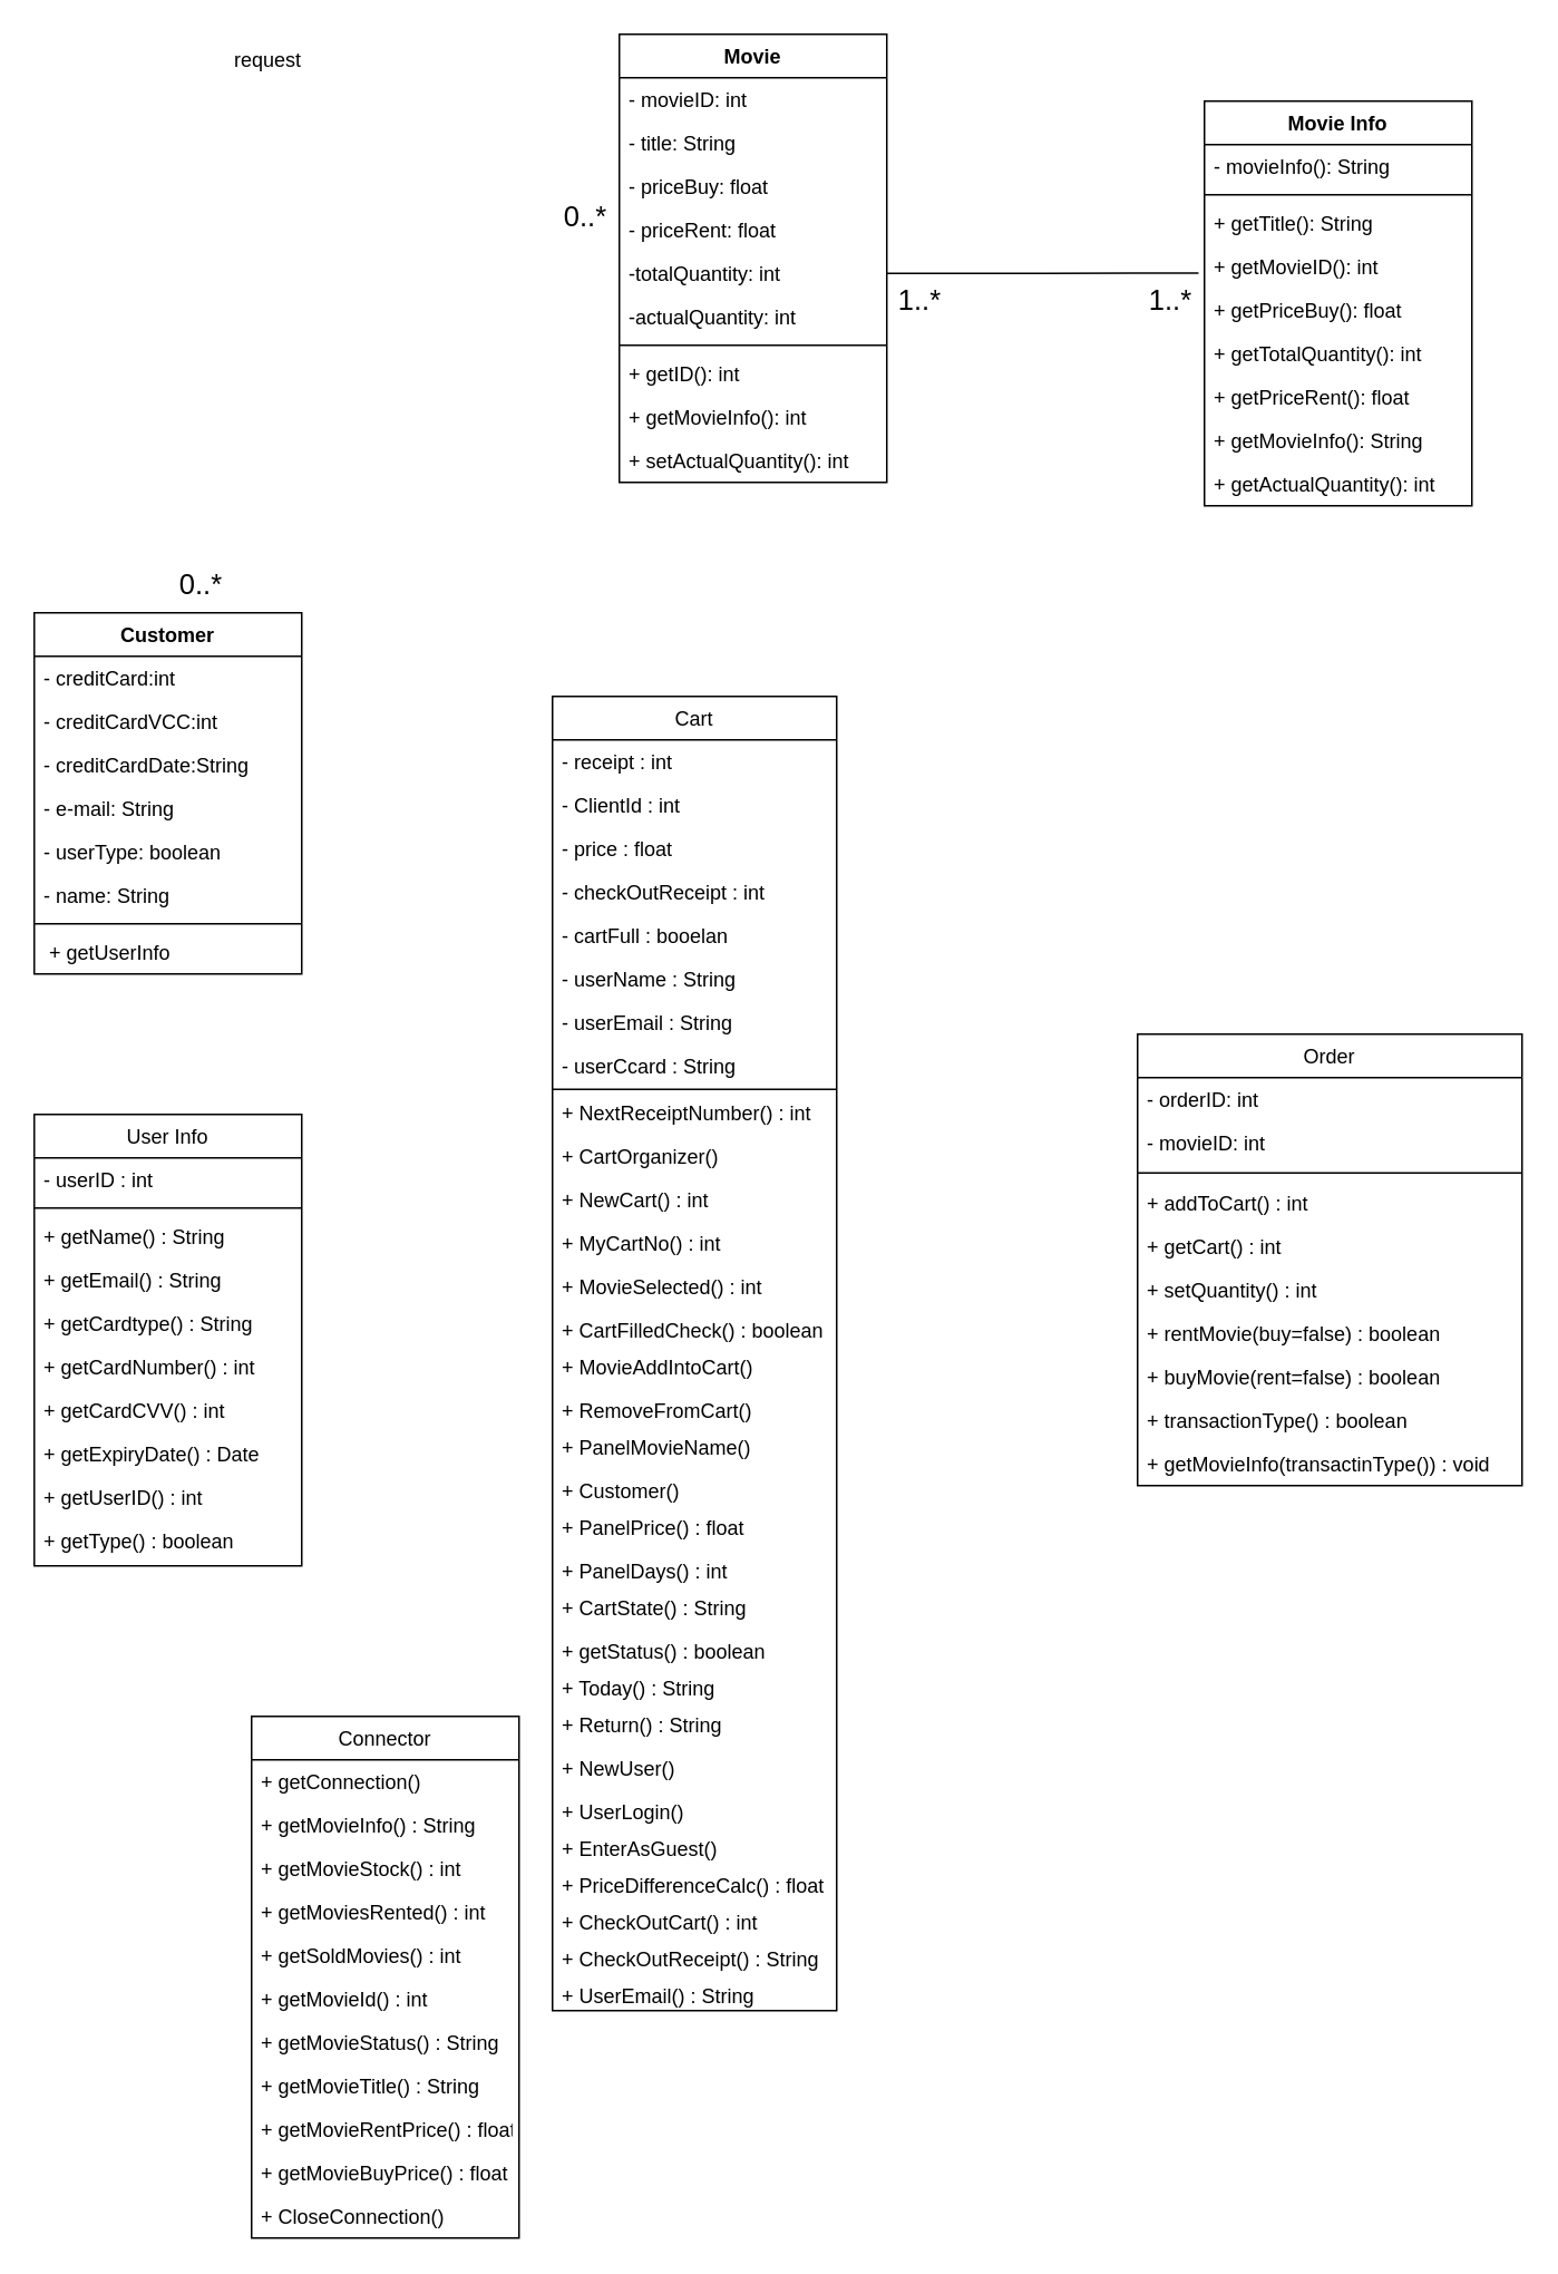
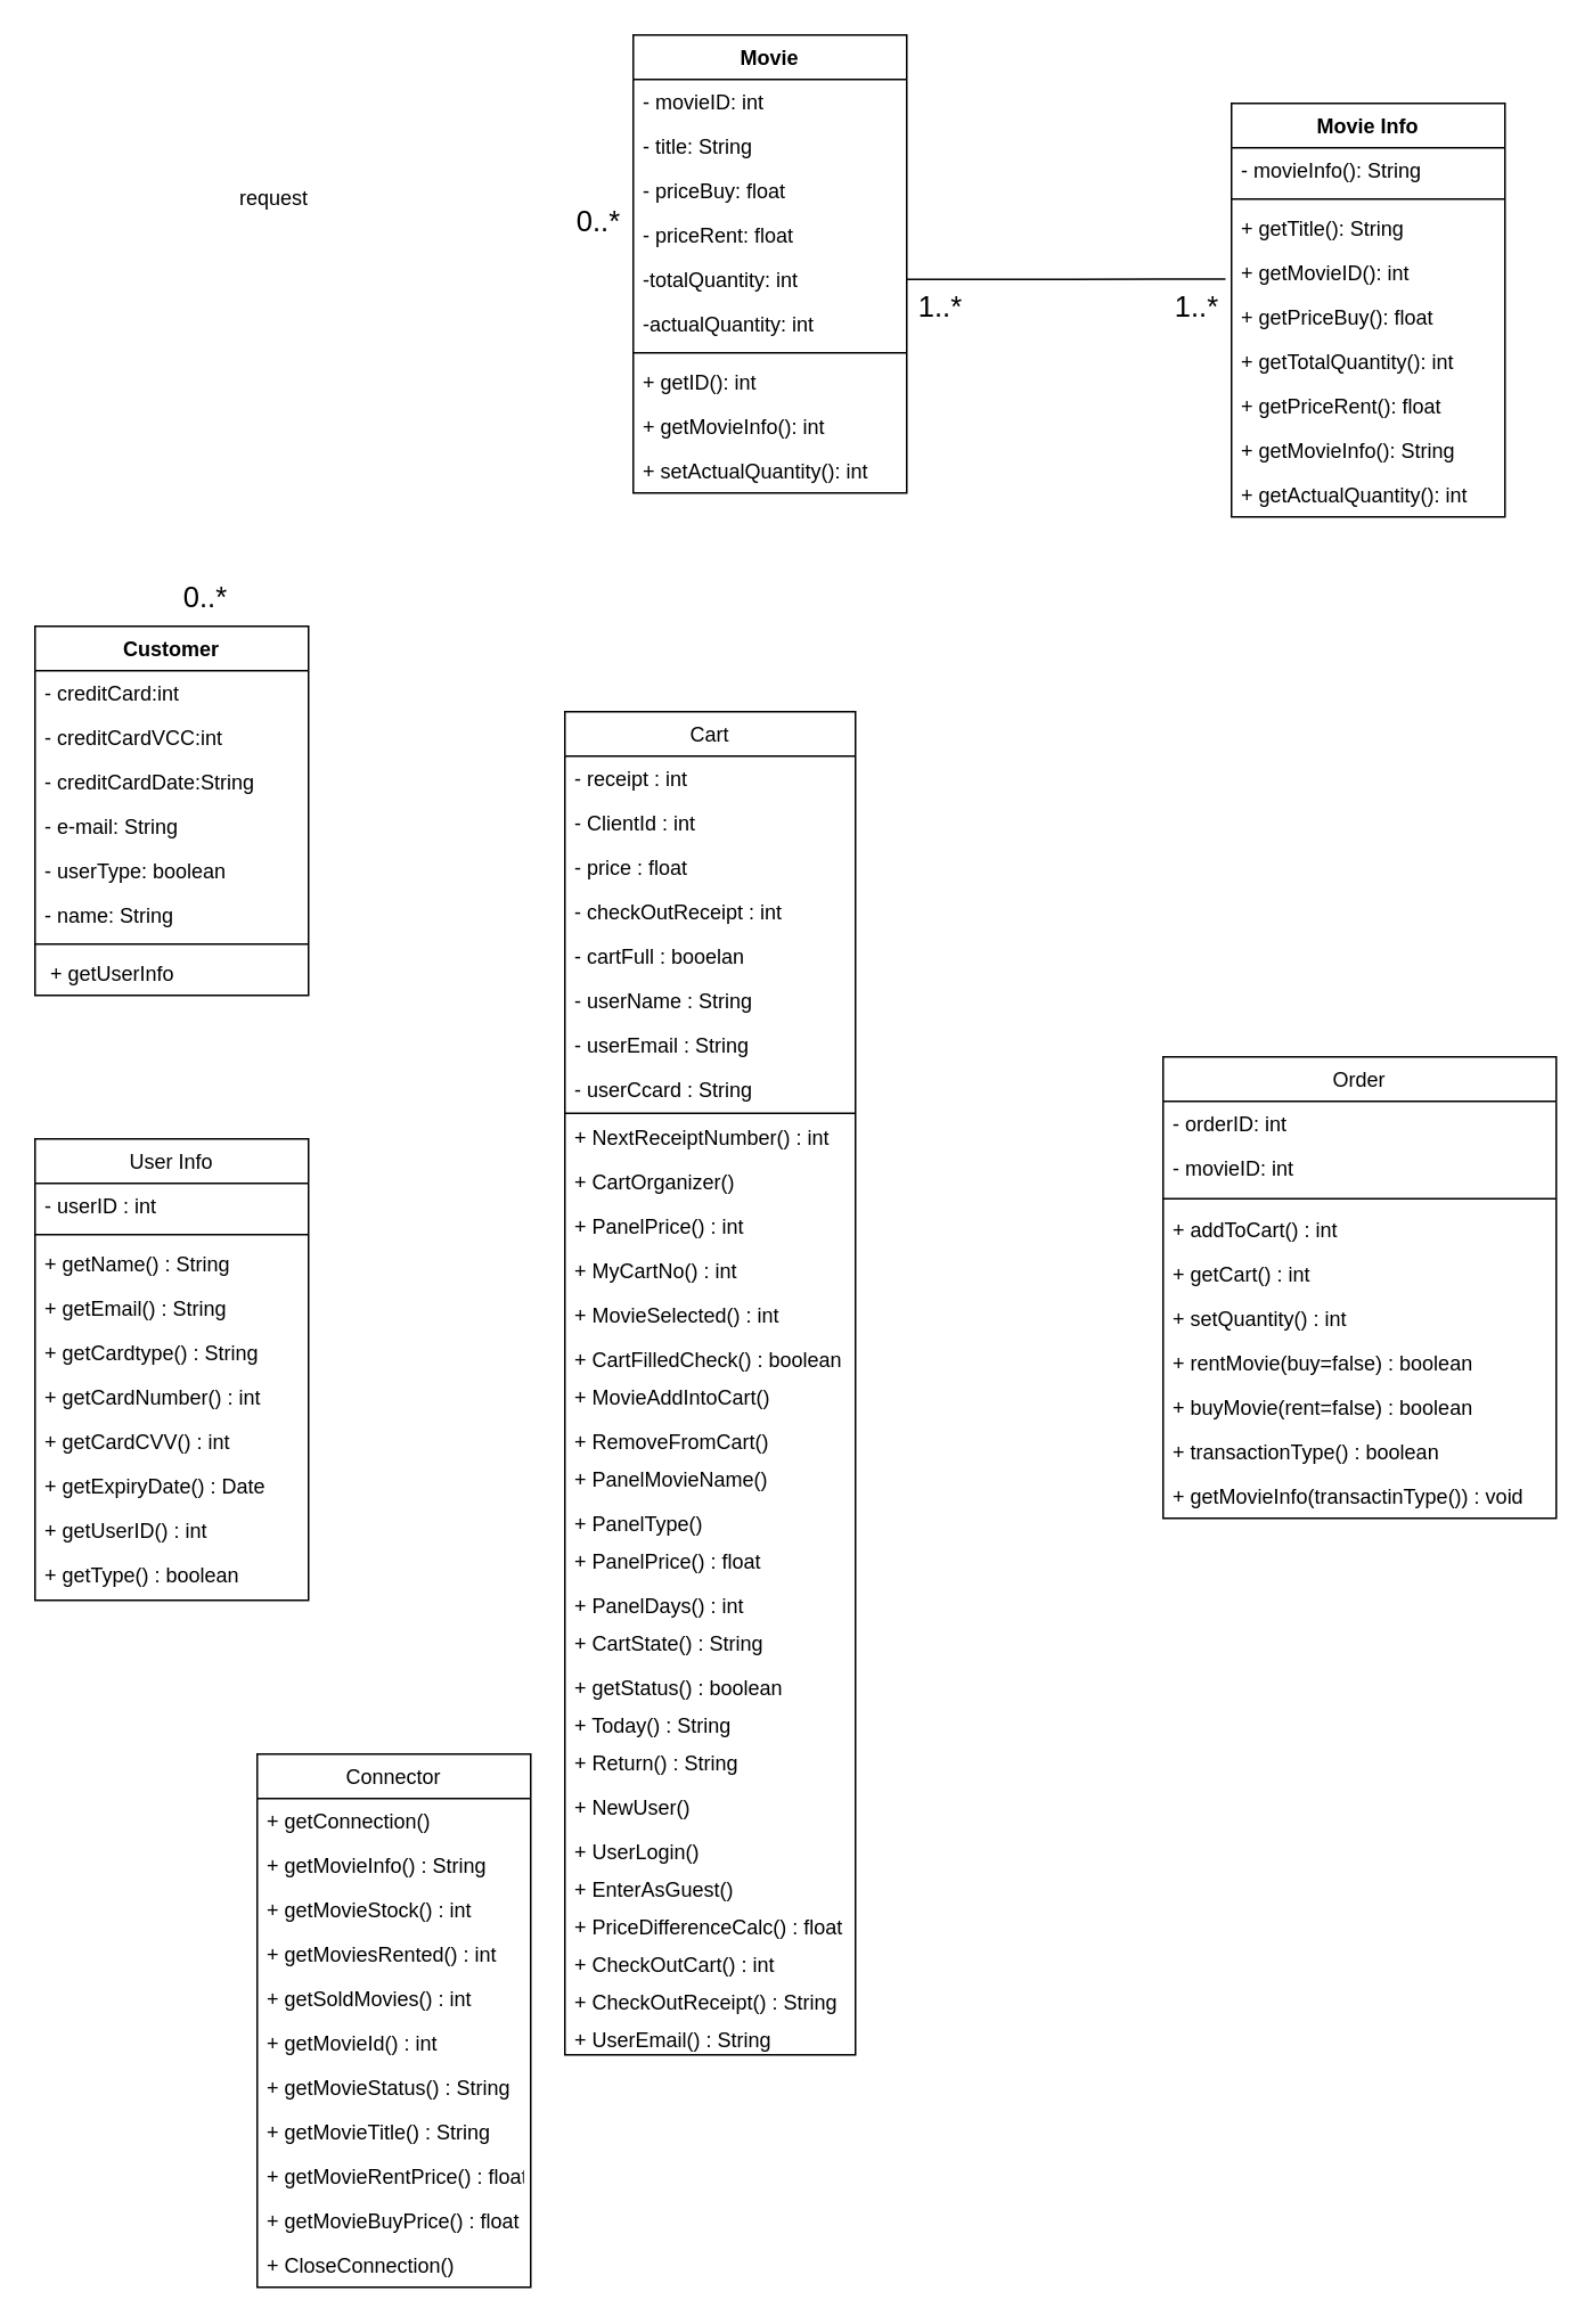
- <mxCell id="90" value="request" style="text;html=1;strokeColor=none;fillColor=none;align=center;verticalAlign=middle;whiteSpace=wrap;rounded=0;fontSize=12;" parent="1" vertex="1"><mxGeometry x="140" y="26" width="40" height="20" as="geometry" /></mxCell>
+ <mxCell id="90" value="request" style="text;html=1;strokeColor=none;fillColor=none;align=center;verticalAlign=middle;whiteSpace=wrap;rounded=0;fontSize=12;" parent="1" vertex="1"><mxGeometry x="140" y="106" width="40" height="20" as="geometry" /></mxCell>
- <mxCell id="14" value="+ NewCart() : int" style="text;align=left;verticalAlign=top;spacingLeft=4;spacingRight=4;overflow=hidden;rotatable=0;points=[[0,0.5],[1,0.5]];portConstraint=eastwest;rounded=0;shadow=0;html=0;" parent="2" vertex="1"><mxGeometry y="288" width="170" height="26" as="geometry" /></mxCell>
+ <mxCell id="14" value="+ PanelPrice() : int" style="text;align=left;verticalAlign=top;spacingLeft=4;spacingRight=4;overflow=hidden;rotatable=0;points=[[0,0.5],[1,0.5]];portConstraint=eastwest;rounded=0;shadow=0;html=0;" parent="2" vertex="1"><mxGeometry y="288" width="170" height="26" as="geometry" /></mxCell>
- <mxCell id="21" value="+ Customer() " style="text;align=left;verticalAlign=top;spacingLeft=4;spacingRight=4;overflow=hidden;rotatable=0;points=[[0,0.5],[1,0.5]];portConstraint=eastwest;rounded=0;shadow=0;html=0;" parent="2" vertex="1"><mxGeometry y="462" width="170" height="22" as="geometry" /></mxCell>
+ <mxCell id="21" value="+ PanelType() " style="text;align=left;verticalAlign=top;spacingLeft=4;spacingRight=4;overflow=hidden;rotatable=0;points=[[0,0.5],[1,0.5]];portConstraint=eastwest;rounded=0;shadow=0;html=0;" parent="2" vertex="1"><mxGeometry y="462" width="170" height="22" as="geometry" /></mxCell>
